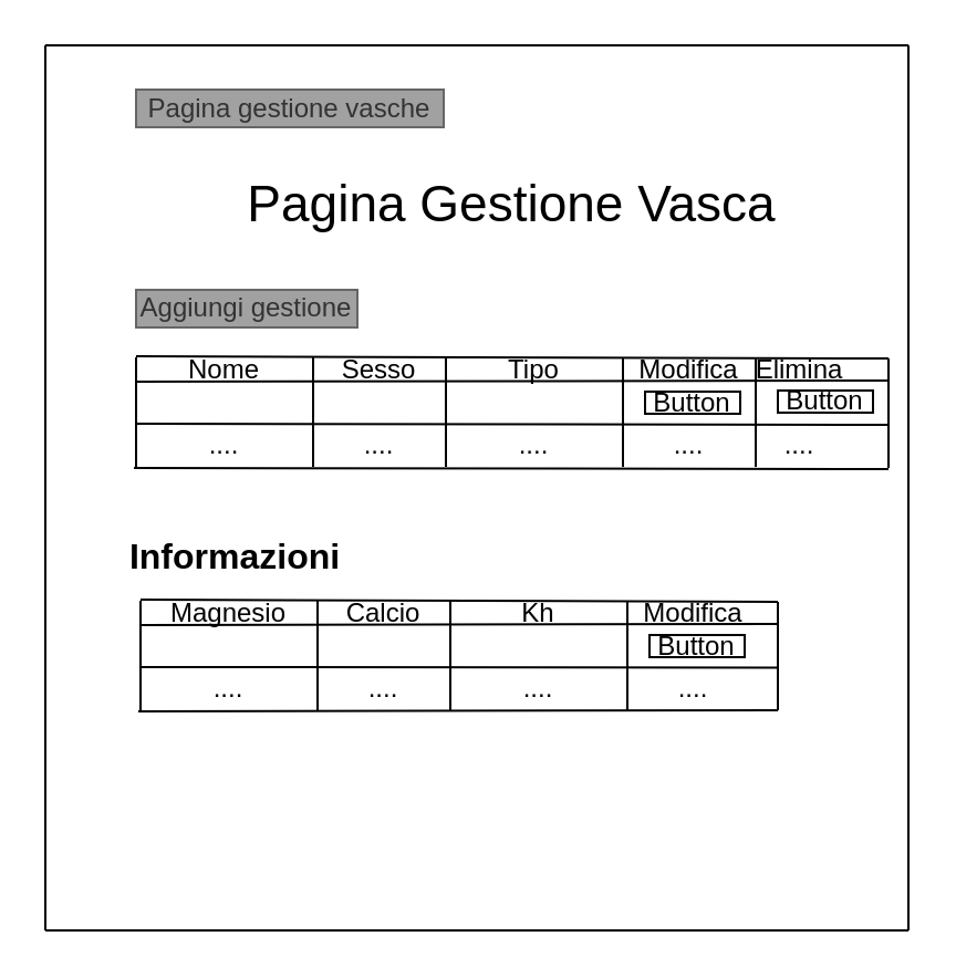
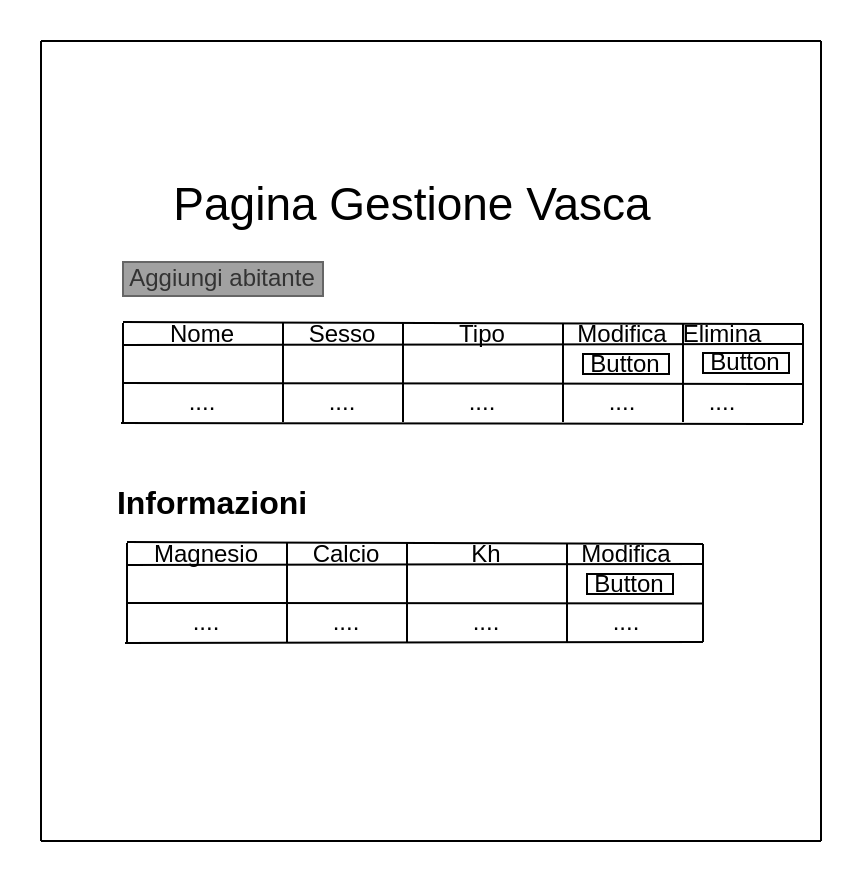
- <mxCell id="50" value="Pagina gestione vasche" style="text;html=1;strokeColor=#666666;fillColor=#A1A1A1;align=center;verticalAlign=middle;whiteSpace=wrap;rounded=0;fontColor=#333333;" vertex="1" parent="1"><mxGeometry x="61" y="40" width="139" height="17" as="geometry" /></mxCell>
- <mxCell id="7" value="Pagina Gestione Vasca" style="text;html=1;strokeColor=none;fillColor=none;align=center;verticalAlign=middle;whiteSpace=wrap;rounded=0;fontSize=23;" parent="1" vertex="1"><mxGeometry x="91" y="80.5" width="280" height="23" as="geometry" /></mxCell>
+ <mxCell id="7" value="Pagina Gestione Vasca" style="text;html=1;strokeColor=none;fillColor=none;align=center;verticalAlign=middle;whiteSpace=wrap;rounded=0;fontSize=23;" parent="1" vertex="1"><mxGeometry x="66" y="90.5" width="280" height="23" as="geometry" /></mxCell>
- <mxCell id="21" value="Aggiungi gestione" style="text;html=1;strokeColor=#666666;fillColor=#A1A1A1;align=center;verticalAlign=middle;whiteSpace=wrap;rounded=0;fontColor=#333333;" parent="1" vertex="1"><mxGeometry x="61" y="130.5" width="100" height="17" as="geometry" /></mxCell>
+ <mxCell id="21" value="Aggiungi abitante" style="text;html=1;strokeColor=#666666;fillColor=#A1A1A1;align=center;verticalAlign=middle;whiteSpace=wrap;rounded=0;fontColor=#333333;" parent="1" vertex="1"><mxGeometry x="61" y="130.5" width="100" height="17" as="geometry" /></mxCell>
